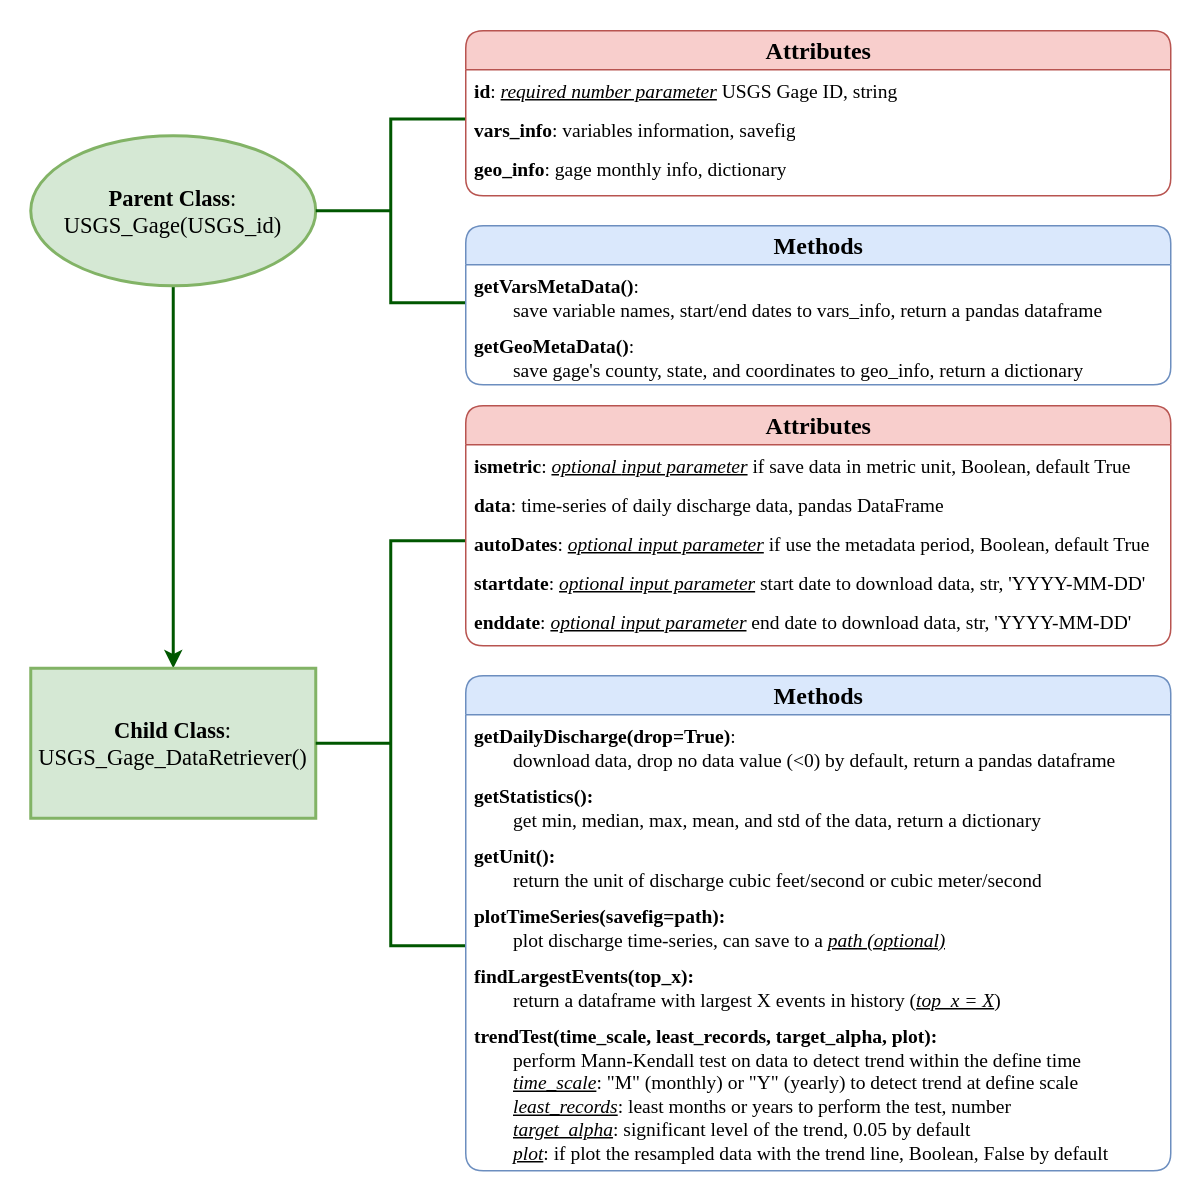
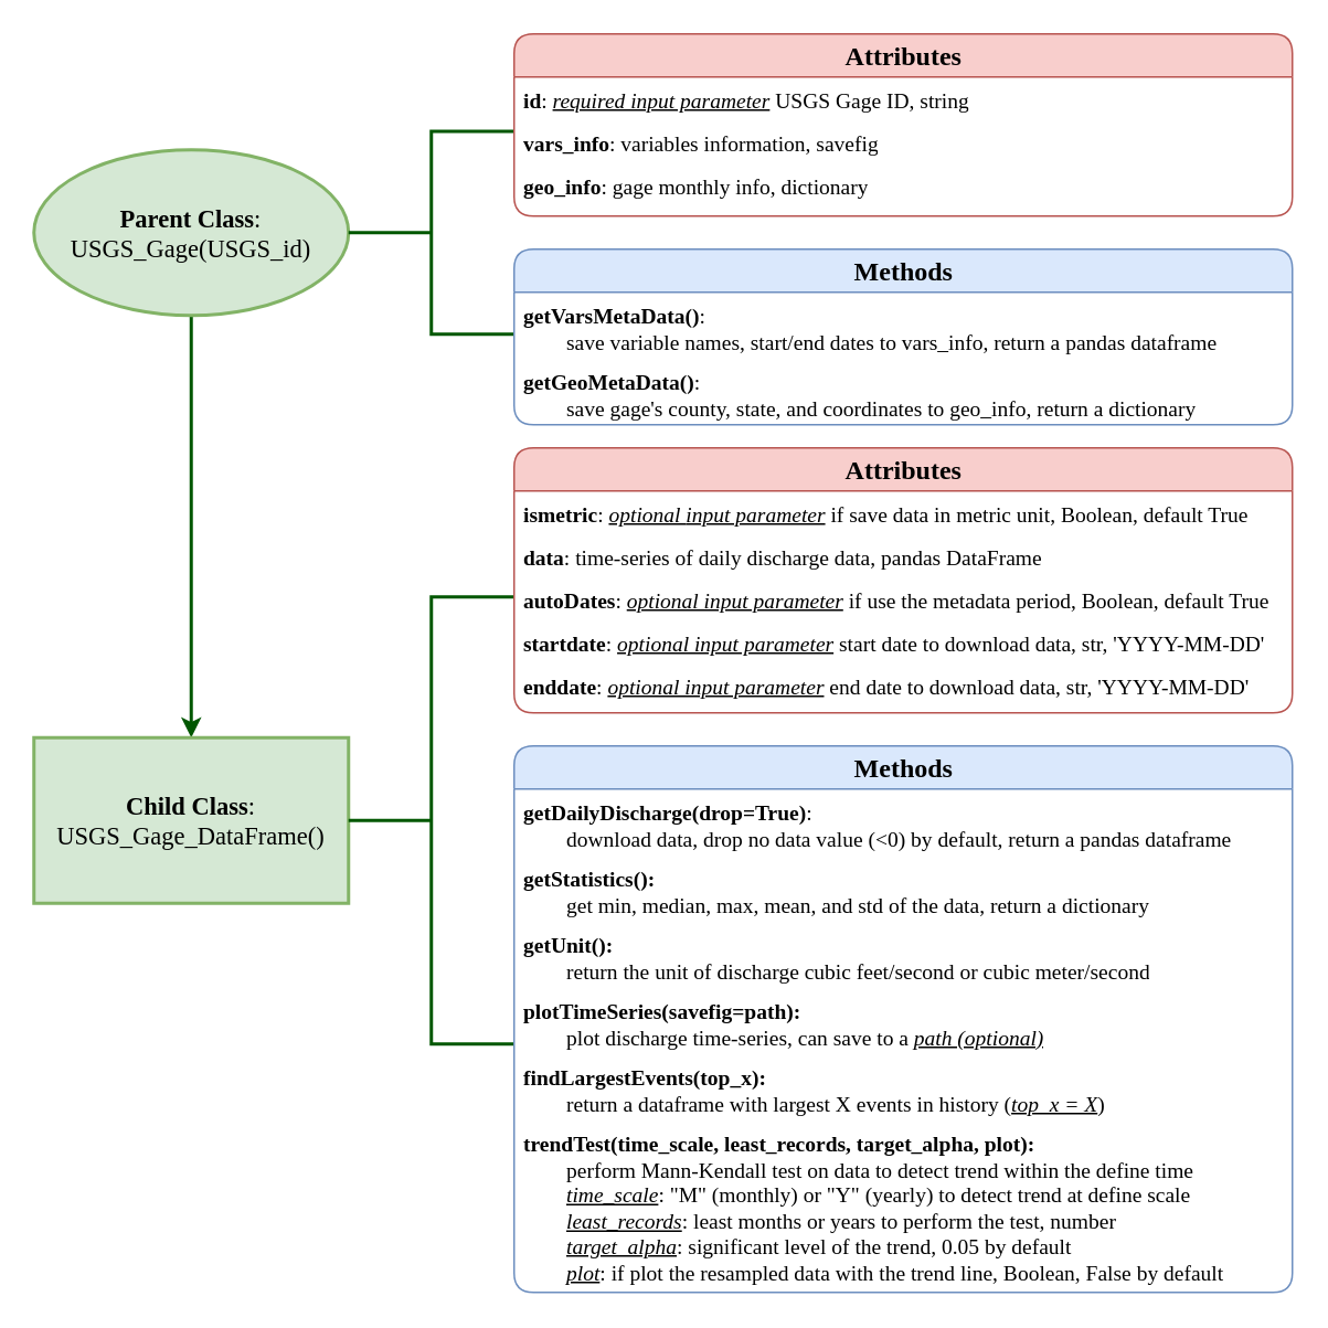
- <mxCell id="11" value="&lt;b style=&quot;font-size: 13px&quot;&gt;id&lt;/b&gt;: &lt;u&gt;&lt;i&gt;required&amp;nbsp;number parameter&lt;/i&gt;&lt;/u&gt; USGS Gage ID, string" style="text;html=1;strokeColor=none;fillColor=none;spacingLeft=4;spacingRight=4;whiteSpace=wrap;overflow=hidden;rotatable=0;points=[[0,0.5],[1,0.5]];portConstraint=eastwest;arcSize=15;fontFamily=Times New Roman;fontSize=13;" parent="10" vertex="1"><mxGeometry y="26" width="470" height="26" as="geometry" /></mxCell>
+ <mxCell id="11" value="&lt;b style=&quot;font-size: 13px&quot;&gt;id&lt;/b&gt;: &lt;u&gt;&lt;i&gt;required&amp;nbsp;input parameter&lt;/i&gt;&lt;/u&gt; USGS Gage ID, string" style="text;html=1;strokeColor=none;fillColor=none;spacingLeft=4;spacingRight=4;whiteSpace=wrap;overflow=hidden;rotatable=0;points=[[0,0.5],[1,0.5]];portConstraint=eastwest;arcSize=15;fontFamily=Times New Roman;fontSize=13;" parent="10" vertex="1"><mxGeometry y="26" width="470" height="26" as="geometry" /></mxCell>
- <mxCell id="4" value="&lt;font face=&quot;Times New Roman&quot; style=&quot;font-size: 15px&quot;&gt;&lt;b&gt;&lt;font style=&quot;font-size: 15px&quot;&gt;Child Class&lt;/font&gt;&lt;/b&gt;:&lt;br&gt;USGS_Gage_DataRetriever()&lt;/font&gt;" style="rounded=0;whiteSpace=wrap;html=1;strokeWidth=2;strokeColor=#82b366;fillColor=#d5e8d4;" parent="1" vertex="1"><mxGeometry x="20" y="445" width="190" height="100" as="geometry" /></mxCell>
+ <mxCell id="4" value="&lt;font face=&quot;Times New Roman&quot; style=&quot;font-size: 15px&quot;&gt;&lt;b&gt;&lt;font style=&quot;font-size: 15px&quot;&gt;Child Class&lt;/font&gt;&lt;/b&gt;:&lt;br&gt;USGS_Gage_DataFrame()&lt;/font&gt;" style="rounded=0;whiteSpace=wrap;html=1;strokeWidth=2;strokeColor=#82b366;fillColor=#d5e8d4;" parent="1" vertex="1"><mxGeometry x="20" y="445" width="190" height="100" as="geometry" /></mxCell>
